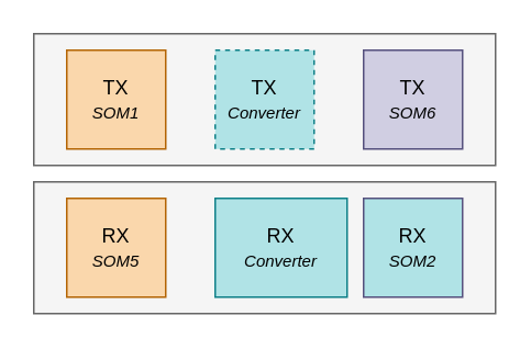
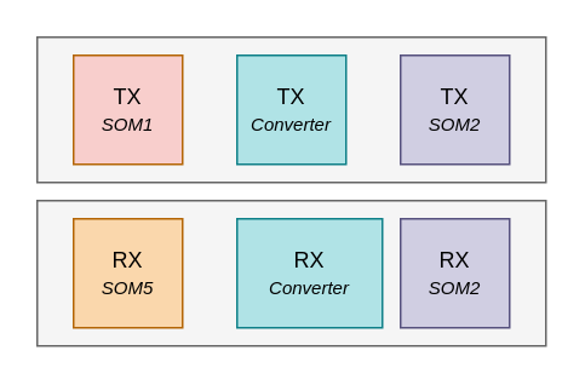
- <mxCell id="3" value="TX&lt;div&gt;&lt;font style=&quot;font-size: 10px;&quot;&gt;&lt;i&gt;SOM1&lt;/i&gt;&lt;/font&gt;&lt;/div&gt;" style="rounded=0;whiteSpace=wrap;html=1;fillColor=#fad7ac;strokeColor=#b46504;" vertex="1" parent="1"><mxGeometry x="40" y="30" width="60" height="60" as="geometry" /></mxCell>
+ <mxCell id="3" value="TX&lt;div&gt;&lt;font style=&quot;font-size: 10px;&quot;&gt;&lt;i&gt;SOM1&lt;/i&gt;&lt;/font&gt;&lt;/div&gt;" style="rounded=0;whiteSpace=wrap;html=1;fillColor=#f8cecc;strokeColor=#b46504;" vertex="1" parent="1"><mxGeometry x="40" y="30" width="60" height="60" as="geometry" /></mxCell>
- <mxCell id="4" value="TX&lt;div&gt;&lt;font style=&quot;font-size: 10px;&quot;&gt;&lt;i&gt;Converter&lt;/i&gt;&lt;/font&gt;&lt;/div&gt;" style="rounded=0;whiteSpace=wrap;html=1;fillColor=#b0e3e6;strokeColor=#0e8088;dashed=1;" vertex="1" parent="1"><mxGeometry x="130" y="30" width="60" height="60" as="geometry" /></mxCell>
+ <mxCell id="4" value="TX&lt;div&gt;&lt;font style=&quot;font-size: 10px;&quot;&gt;&lt;i&gt;Converter&lt;/i&gt;&lt;/font&gt;&lt;/div&gt;" style="rounded=0;whiteSpace=wrap;html=1;fillColor=#b0e3e6;strokeColor=#0e8088;" vertex="1" parent="1"><mxGeometry x="130" y="30" width="60" height="60" as="geometry" /></mxCell>
- <mxCell id="5" value="TX&lt;div&gt;&lt;font style=&quot;font-size: 10px;&quot;&gt;&lt;i&gt;SOM6&lt;/i&gt;&lt;/font&gt;&lt;/div&gt;" style="rounded=0;whiteSpace=wrap;html=1;fillColor=#d0cee2;strokeColor=#56517e;" vertex="1" parent="1"><mxGeometry x="220" y="30" width="60" height="60" as="geometry" /></mxCell>
+ <mxCell id="5" value="TX&lt;div&gt;&lt;font style=&quot;font-size: 10px;&quot;&gt;&lt;i&gt;SOM2&lt;/i&gt;&lt;/font&gt;&lt;/div&gt;" style="rounded=0;whiteSpace=wrap;html=1;fillColor=#d0cee2;strokeColor=#56517e;" vertex="1" parent="1"><mxGeometry x="220" y="30" width="60" height="60" as="geometry" /></mxCell>
- <mxCell id="9" value="RX&lt;div&gt;&lt;font style=&quot;font-size: 10px;&quot;&gt;&lt;i&gt;SOM2&lt;/i&gt;&lt;/font&gt;&lt;/div&gt;" style="rounded=0;whiteSpace=wrap;html=1;fillColor=#b0e3e6;strokeColor=#56517e;" vertex="1" parent="1"><mxGeometry x="220" y="120" width="60" height="60" as="geometry" /></mxCell>
+ <mxCell id="9" value="RX&lt;div&gt;&lt;font style=&quot;font-size: 10px;&quot;&gt;&lt;i&gt;SOM2&lt;/i&gt;&lt;/font&gt;&lt;/div&gt;" style="rounded=0;whiteSpace=wrap;html=1;fillColor=#d0cee2;strokeColor=#56517e;" vertex="1" parent="1"><mxGeometry x="220" y="120" width="60" height="60" as="geometry" /></mxCell>
